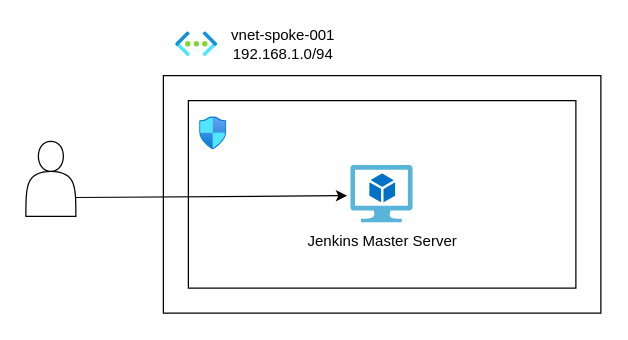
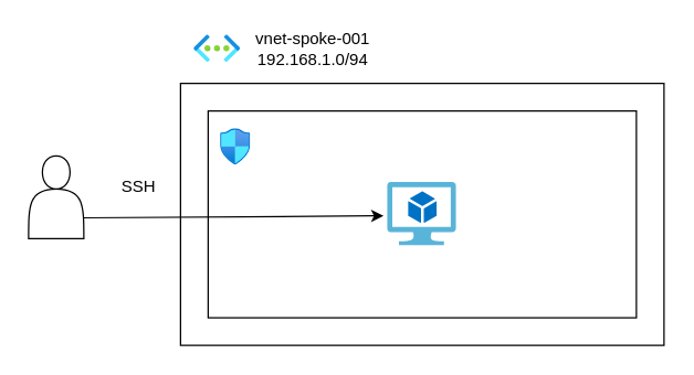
+ <mxCell id="9" value="SSH" style="text;html=1;align=center;verticalAlign=middle;whiteSpace=wrap;rounded=0;" vertex="1" parent="1"><mxGeometry x="80" y="119.5" width="40" height="30" as="geometry" /></mxCell>
- <mxCell id="10" value="Jenkins Master Server" style="text;html=1;align=center;verticalAlign=middle;whiteSpace=wrap;rounded=0;" vertex="1" parent="1"><mxGeometry x="232.5" y="178" width="145" height="30" as="geometry" /></mxCell>
